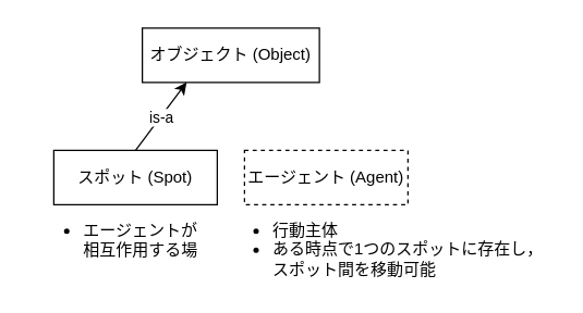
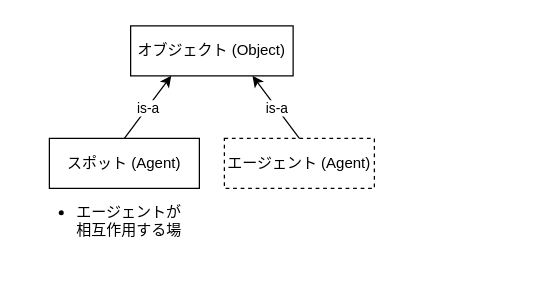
+ <mxCell id="9" value="" style="endArrow=classic;html=1;entryX=0.75;entryY=1;entryDx=0;entryDy=0;exitX=0.5;exitY=0;exitDx=0;exitDy=0;" parent="1" source="3" target="2" edge="1"><mxGeometry relative="1" as="geometry"><mxPoint x="109" y="120" as="sourcePoint" /><mxPoint x="149" y="70" as="targetPoint" /></mxGeometry></mxCell>
+ <mxCell id="10" value="is-a" style="edgeLabel;resizable=0;html=1;align=center;verticalAlign=middle;labelBackgroundColor=#FFFFFF;" parent="9" connectable="0" vertex="1"><mxGeometry relative="1" as="geometry" /></mxCell>
- <mxCell id="4" value="スポット (Spot)" style="rounded=0;whiteSpace=wrap;html=1;fillColor=none;" parent="1" vertex="1"><mxGeometry x="39" y="110" width="120" height="40" as="geometry" /></mxCell>
+ <mxCell id="4" value="スポット (Agent)" style="rounded=0;whiteSpace=wrap;html=1;fillColor=none;" parent="1" vertex="1"><mxGeometry x="39" y="110" width="120" height="40" as="geometry" /></mxCell>
- <mxCell id="5" value="&lt;ul style=&quot;text-align: left&quot;&gt;&lt;li&gt;行動主体&lt;/li&gt;&lt;li&gt;ある時点で1つのスポットに存在し，スポット間を移動可能&lt;/li&gt;&lt;/ul&gt;" style="text;html=1;strokeColor=none;fillColor=none;align=center;verticalAlign=middle;whiteSpace=wrap;rounded=0;" parent="1" vertex="1"><mxGeometry x="159" y="158" width="247" height="50" as="geometry" /></mxCell>
